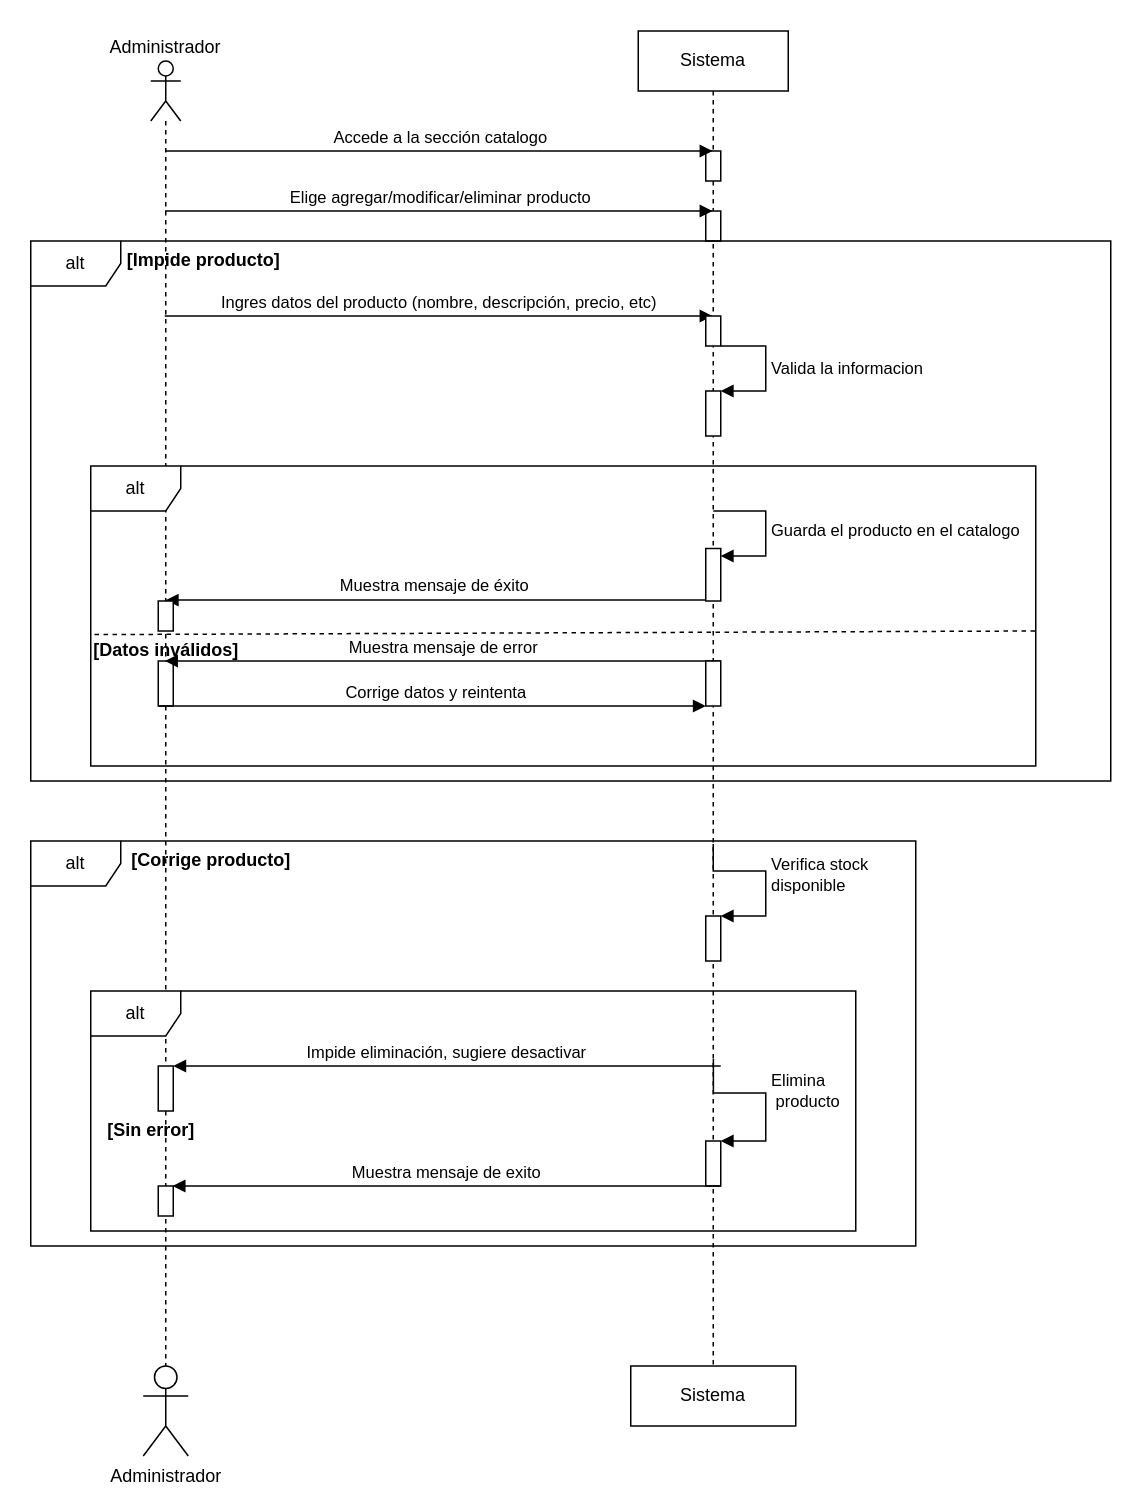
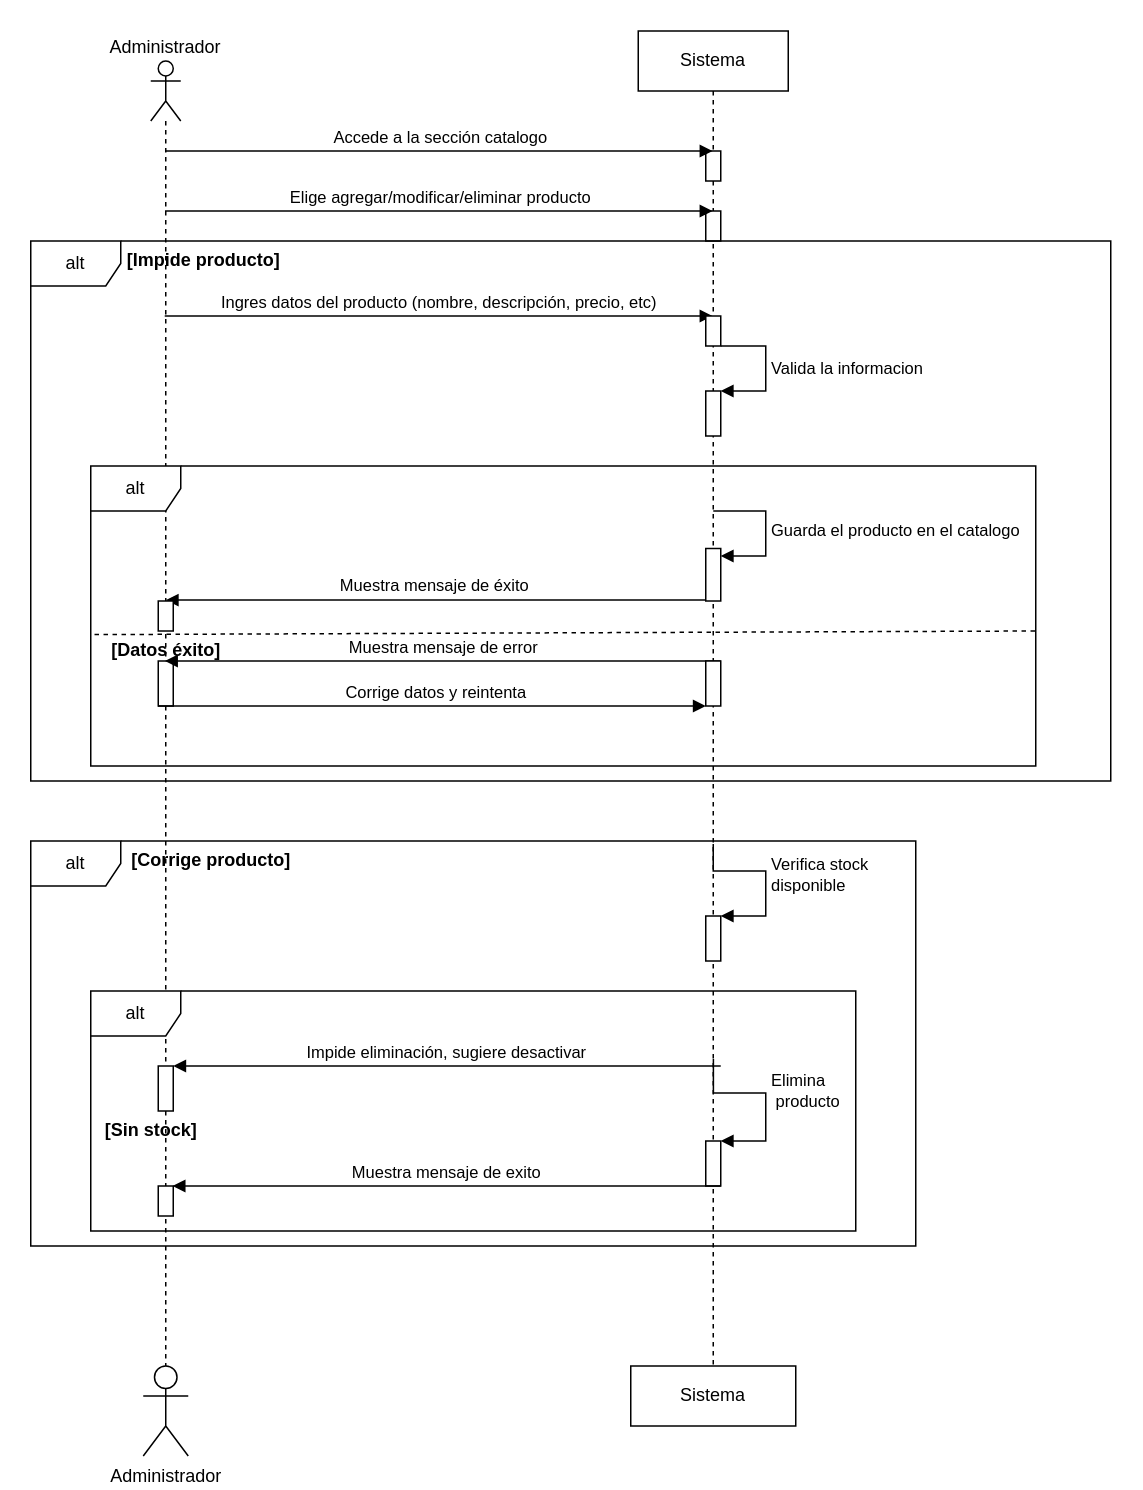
- <mxCell id="36" value="[Datos inválidos]" style="text;align=center;fontStyle=1;verticalAlign=middle;spacingLeft=3;spacingRight=3;strokeColor=none;rotatable=0;points=[[0,0.5],[1,0.5]];portConstraint=eastwest;html=1;" vertex="1" parent="1"><mxGeometry x="70" y="420" width="80" height="26" as="geometry" /></mxCell>
+ <mxCell id="36" value="[Datos éxito]" style="text;align=center;fontStyle=1;verticalAlign=middle;spacingLeft=3;spacingRight=3;strokeColor=none;rotatable=0;points=[[0,0.5],[1,0.5]];portConstraint=eastwest;html=1;" vertex="1" parent="1"><mxGeometry x="70" y="420" width="80" height="26" as="geometry" /></mxCell>
- <mxCell id="38" value="[Sin error]" style="text;align=center;fontStyle=1;verticalAlign=middle;spacingLeft=3;spacingRight=3;strokeColor=none;rotatable=0;points=[[0,0.5],[1,0.5]];portConstraint=eastwest;html=1;" vertex="1" parent="1"><mxGeometry x="60" y="740" width="80" height="26" as="geometry" /></mxCell>
+ <mxCell id="38" value="[Sin stock]" style="text;align=center;fontStyle=1;verticalAlign=middle;spacingLeft=3;spacingRight=3;strokeColor=none;rotatable=0;points=[[0,0.5],[1,0.5]];portConstraint=eastwest;html=1;" vertex="1" parent="1"><mxGeometry x="60" y="740" width="80" height="26" as="geometry" /></mxCell>
